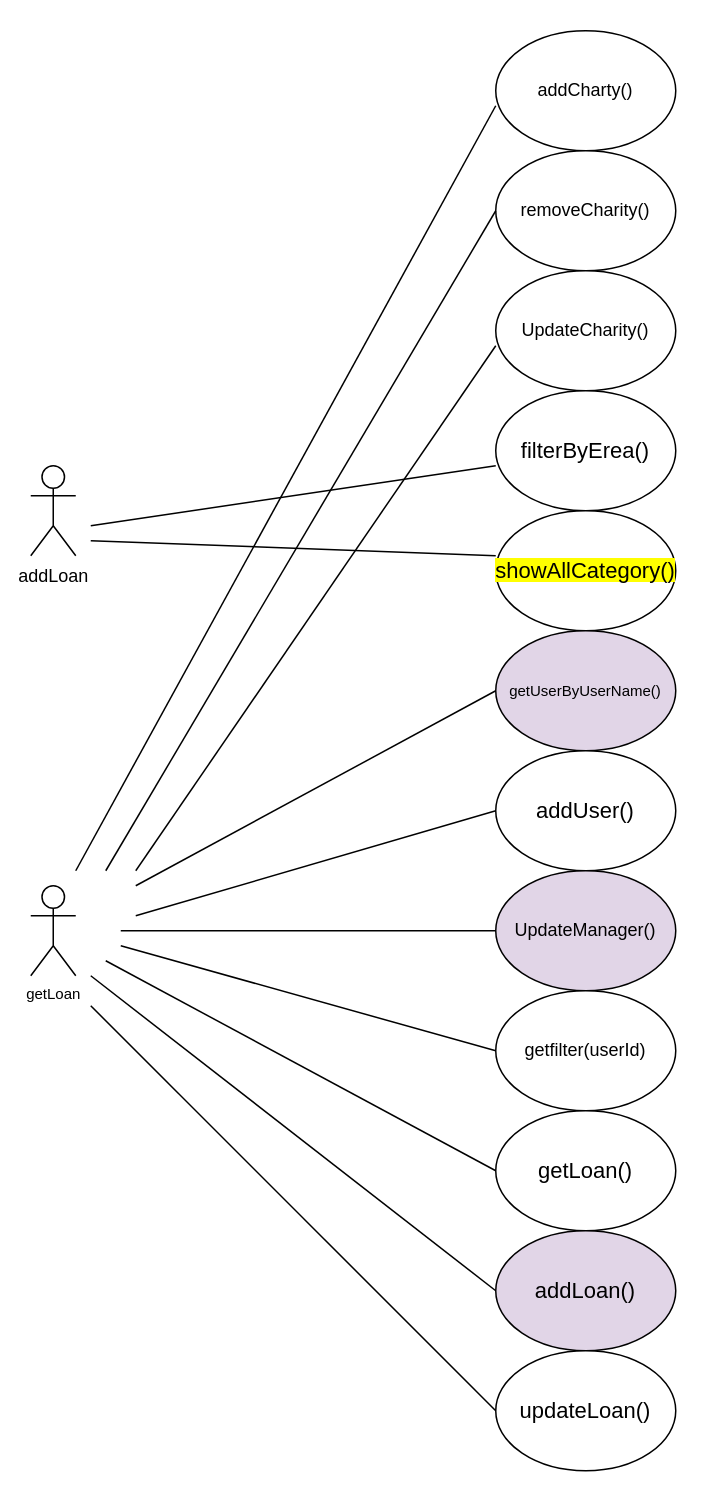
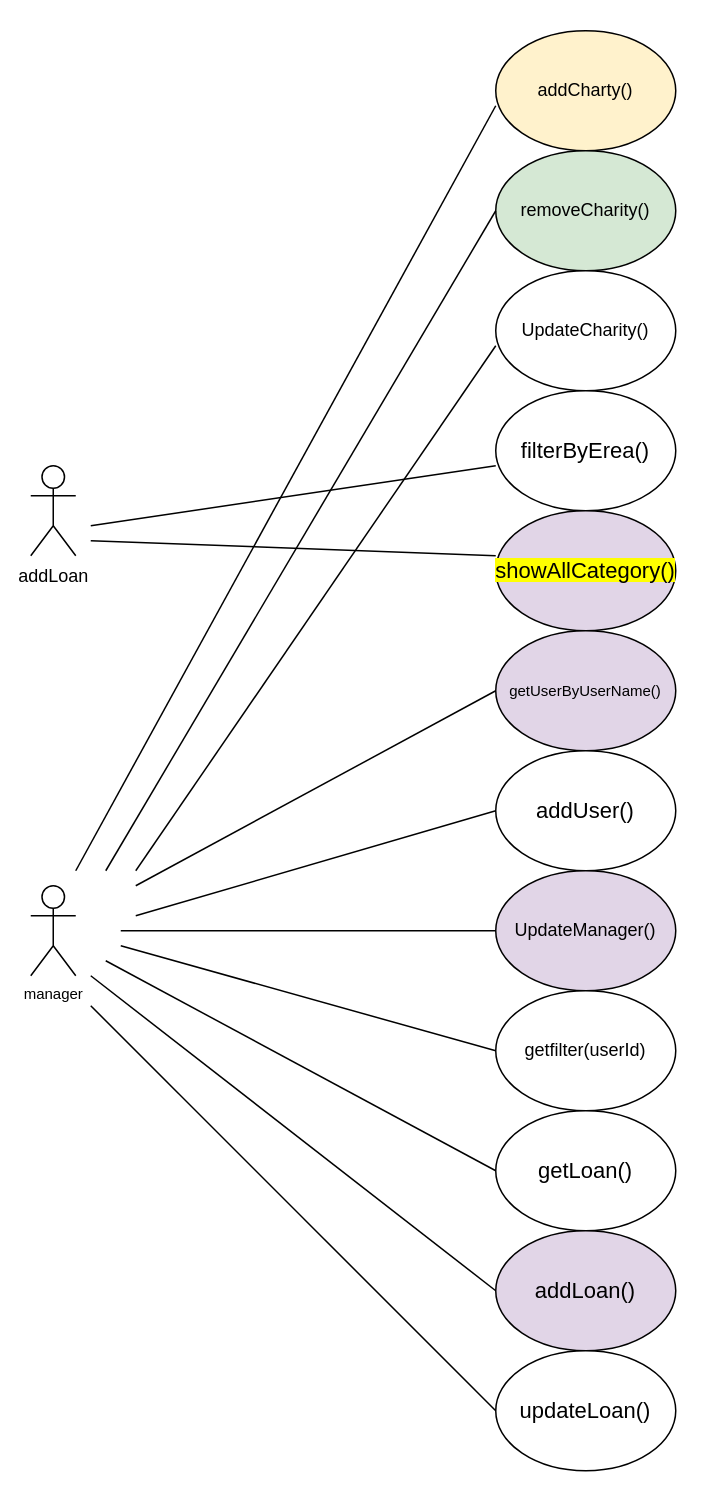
- <mxCell id="2" value="&lt;br&gt;addCharty()&lt;br&gt;&lt;br&gt;" style="ellipse;whiteSpace=wrap;html=1;" vertex="1" parent="1"><mxGeometry x="330" y="20" width="120" height="80" as="geometry" /></mxCell>
+ <mxCell id="2" value="&lt;br&gt;addCharty()&lt;br&gt;&lt;br&gt;" style="ellipse;whiteSpace=wrap;html=1;fillColor=#fff2cc;" vertex="1" parent="1"><mxGeometry x="330" y="20" width="120" height="80" as="geometry" /></mxCell>
- <mxCell id="4" value="&lt;span style=&quot;font-size: 9pt; line-height: 107%; font-family: Helvetica, sans-serif; background-image: initial; background-position: initial; background-size: initial; background-repeat: initial; background-attachment: initial; background-origin: initial; background-clip: initial;&quot;&gt;removeCharity()&lt;/span&gt;" style="ellipse;whiteSpace=wrap;html=1;" vertex="1" parent="1"><mxGeometry x="330" y="100" width="120" height="80" as="geometry" /></mxCell>
+ <mxCell id="4" value="&lt;span style=&quot;font-size: 9pt; line-height: 107%; font-family: Helvetica, sans-serif; background-image: initial; background-position: initial; background-size: initial; background-repeat: initial; background-attachment: initial; background-origin: initial; background-clip: initial;&quot;&gt;removeCharity()&lt;/span&gt;" style="ellipse;whiteSpace=wrap;html=1;fillColor=#d5e8d4;" vertex="1" parent="1"><mxGeometry x="330" y="100" width="120" height="80" as="geometry" /></mxCell>
- <mxCell id="7" value="&lt;span style=&quot;font-size:11.0pt;line-height:107%;&lt;br/&gt;font-family:&amp;quot;Calibri&amp;quot;,sans-serif;mso-ascii-theme-font:minor-latin;mso-fareast-font-family:&lt;br/&gt;Calibri;mso-fareast-theme-font:minor-latin;mso-hansi-theme-font:minor-latin;&lt;br/&gt;mso-bidi-font-family:Arial;mso-bidi-theme-font:minor-bidi;background:yellow;&lt;br/&gt;mso-highlight:yellow;mso-ansi-language:EN-US;mso-fareast-language:EN-US;&lt;br/&gt;mso-bidi-language:HE&quot;&gt;showAllCategory()&lt;/span&gt;" style="ellipse;whiteSpace=wrap;html=1;" vertex="1" parent="1"><mxGeometry x="330" y="340" width="120" height="80" as="geometry" /></mxCell>
+ <mxCell id="7" value="&lt;span style=&quot;font-size:11.0pt;line-height:107%;&lt;br/&gt;font-family:&amp;quot;Calibri&amp;quot;,sans-serif;mso-ascii-theme-font:minor-latin;mso-fareast-font-family:&lt;br/&gt;Calibri;mso-fareast-theme-font:minor-latin;mso-hansi-theme-font:minor-latin;&lt;br/&gt;mso-bidi-font-family:Arial;mso-bidi-theme-font:minor-bidi;background:yellow;&lt;br/&gt;mso-highlight:yellow;mso-ansi-language:EN-US;mso-fareast-language:EN-US;&lt;br/&gt;mso-bidi-language:HE&quot;&gt;showAllCategory()&lt;/span&gt;" style="ellipse;whiteSpace=wrap;html=1;fillColor=#e1d5e7;" vertex="1" parent="1"><mxGeometry x="330" y="340" width="120" height="80" as="geometry" /></mxCell>
- <mxCell id="15" value="getLoan" style="shape=umlActor;verticalLabelPosition=bottom;verticalAlign=top;html=1;outlineConnect=0;fontSize=10;" vertex="1" parent="1"><mxGeometry x="20" y="590" width="30" height="60" as="geometry" /></mxCell>
+ <mxCell id="15" value="manager" style="shape=umlActor;verticalLabelPosition=bottom;verticalAlign=top;html=1;outlineConnect=0;fontSize=10;" vertex="1" parent="1"><mxGeometry x="20" y="590" width="30" height="60" as="geometry" /></mxCell>
